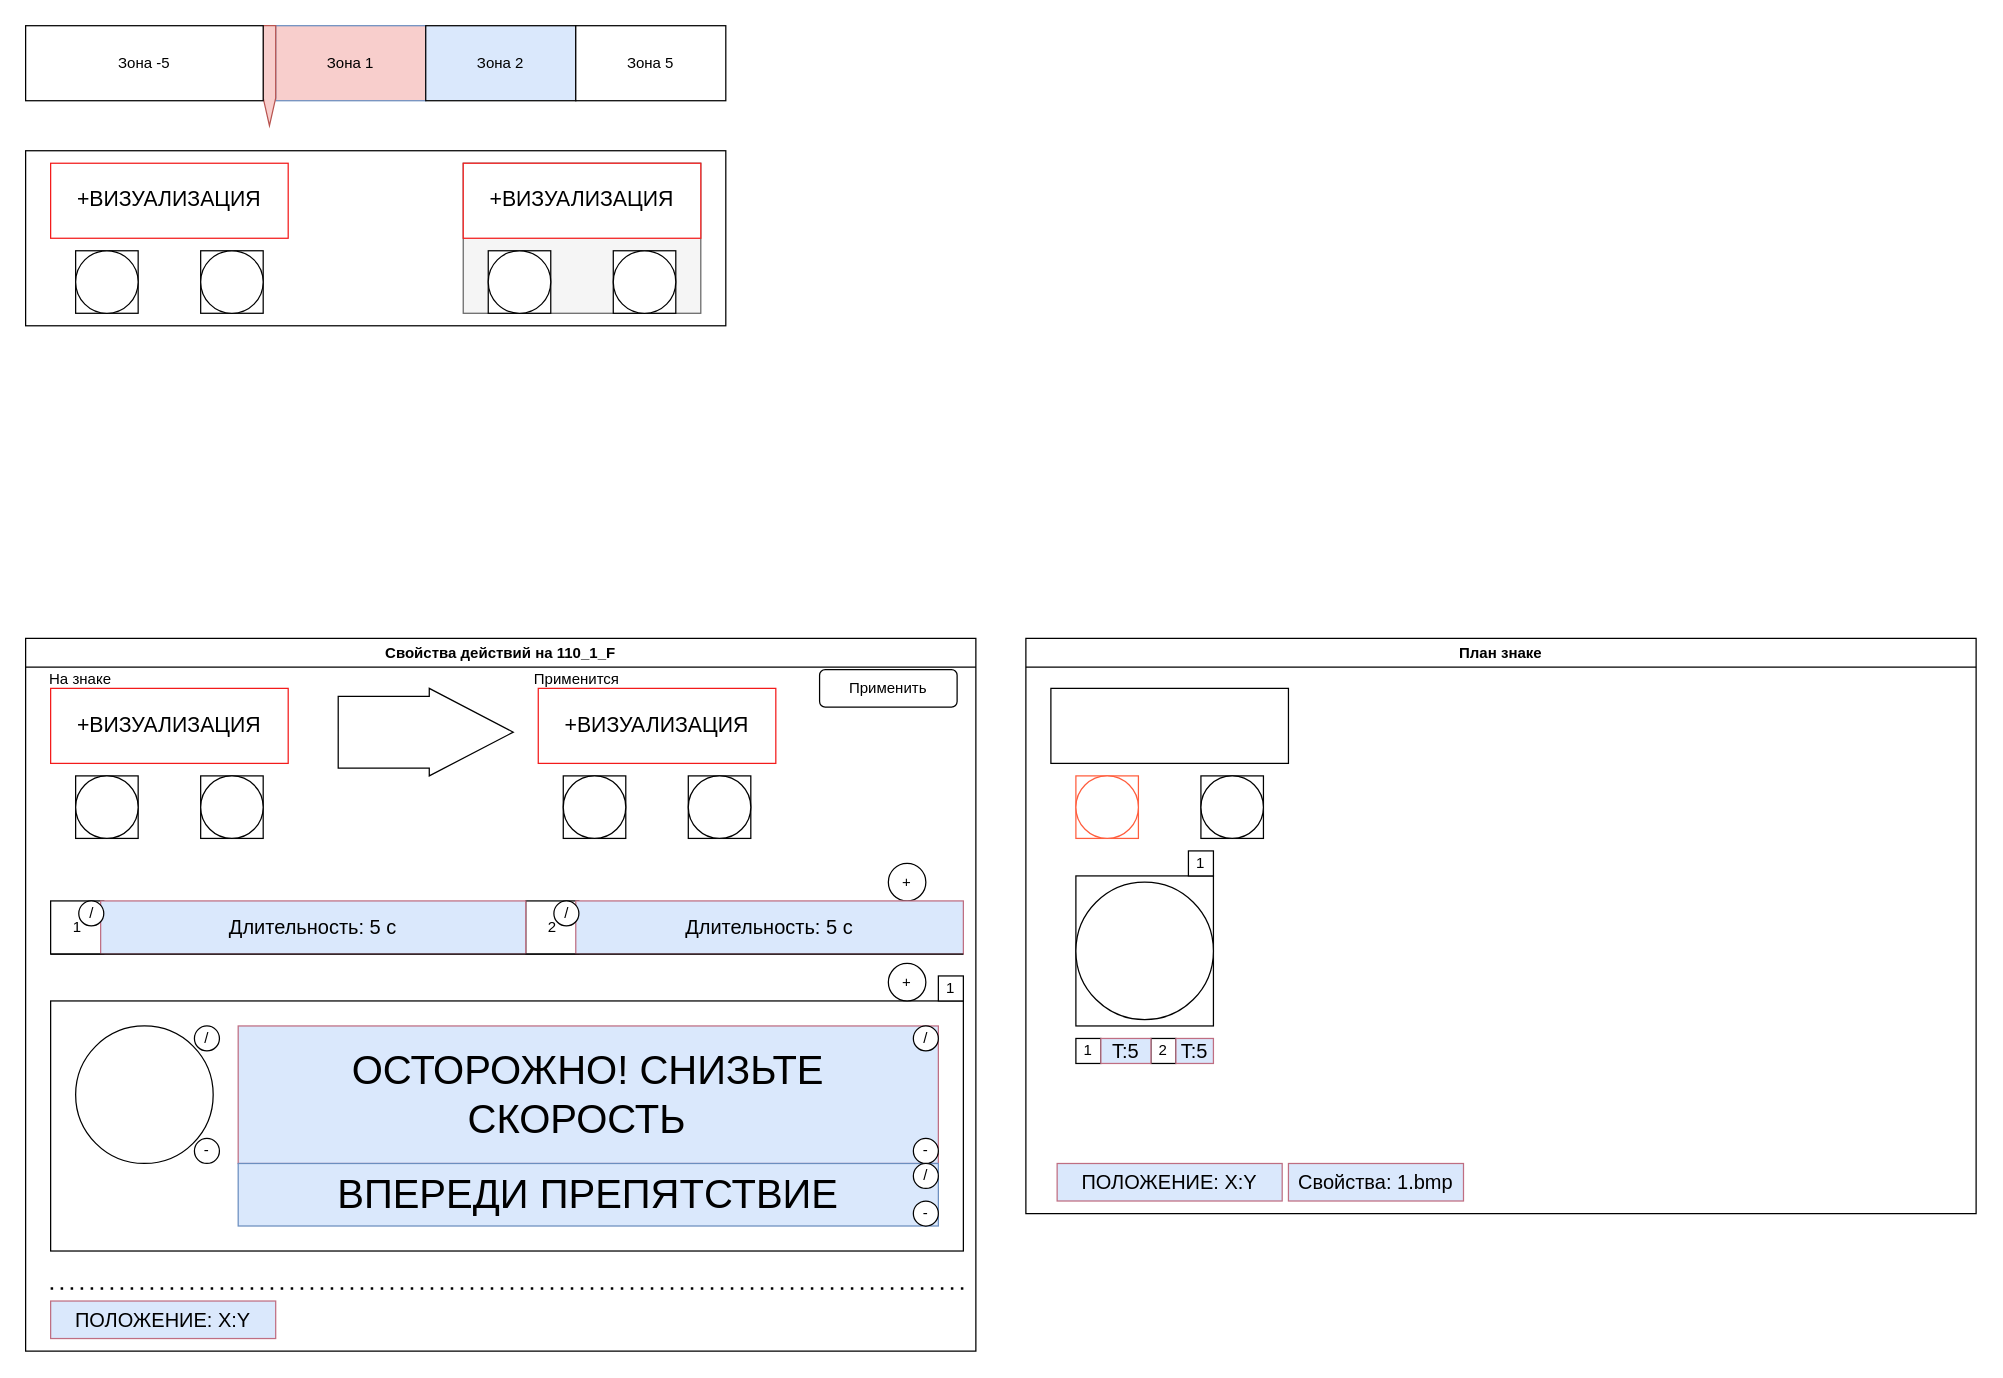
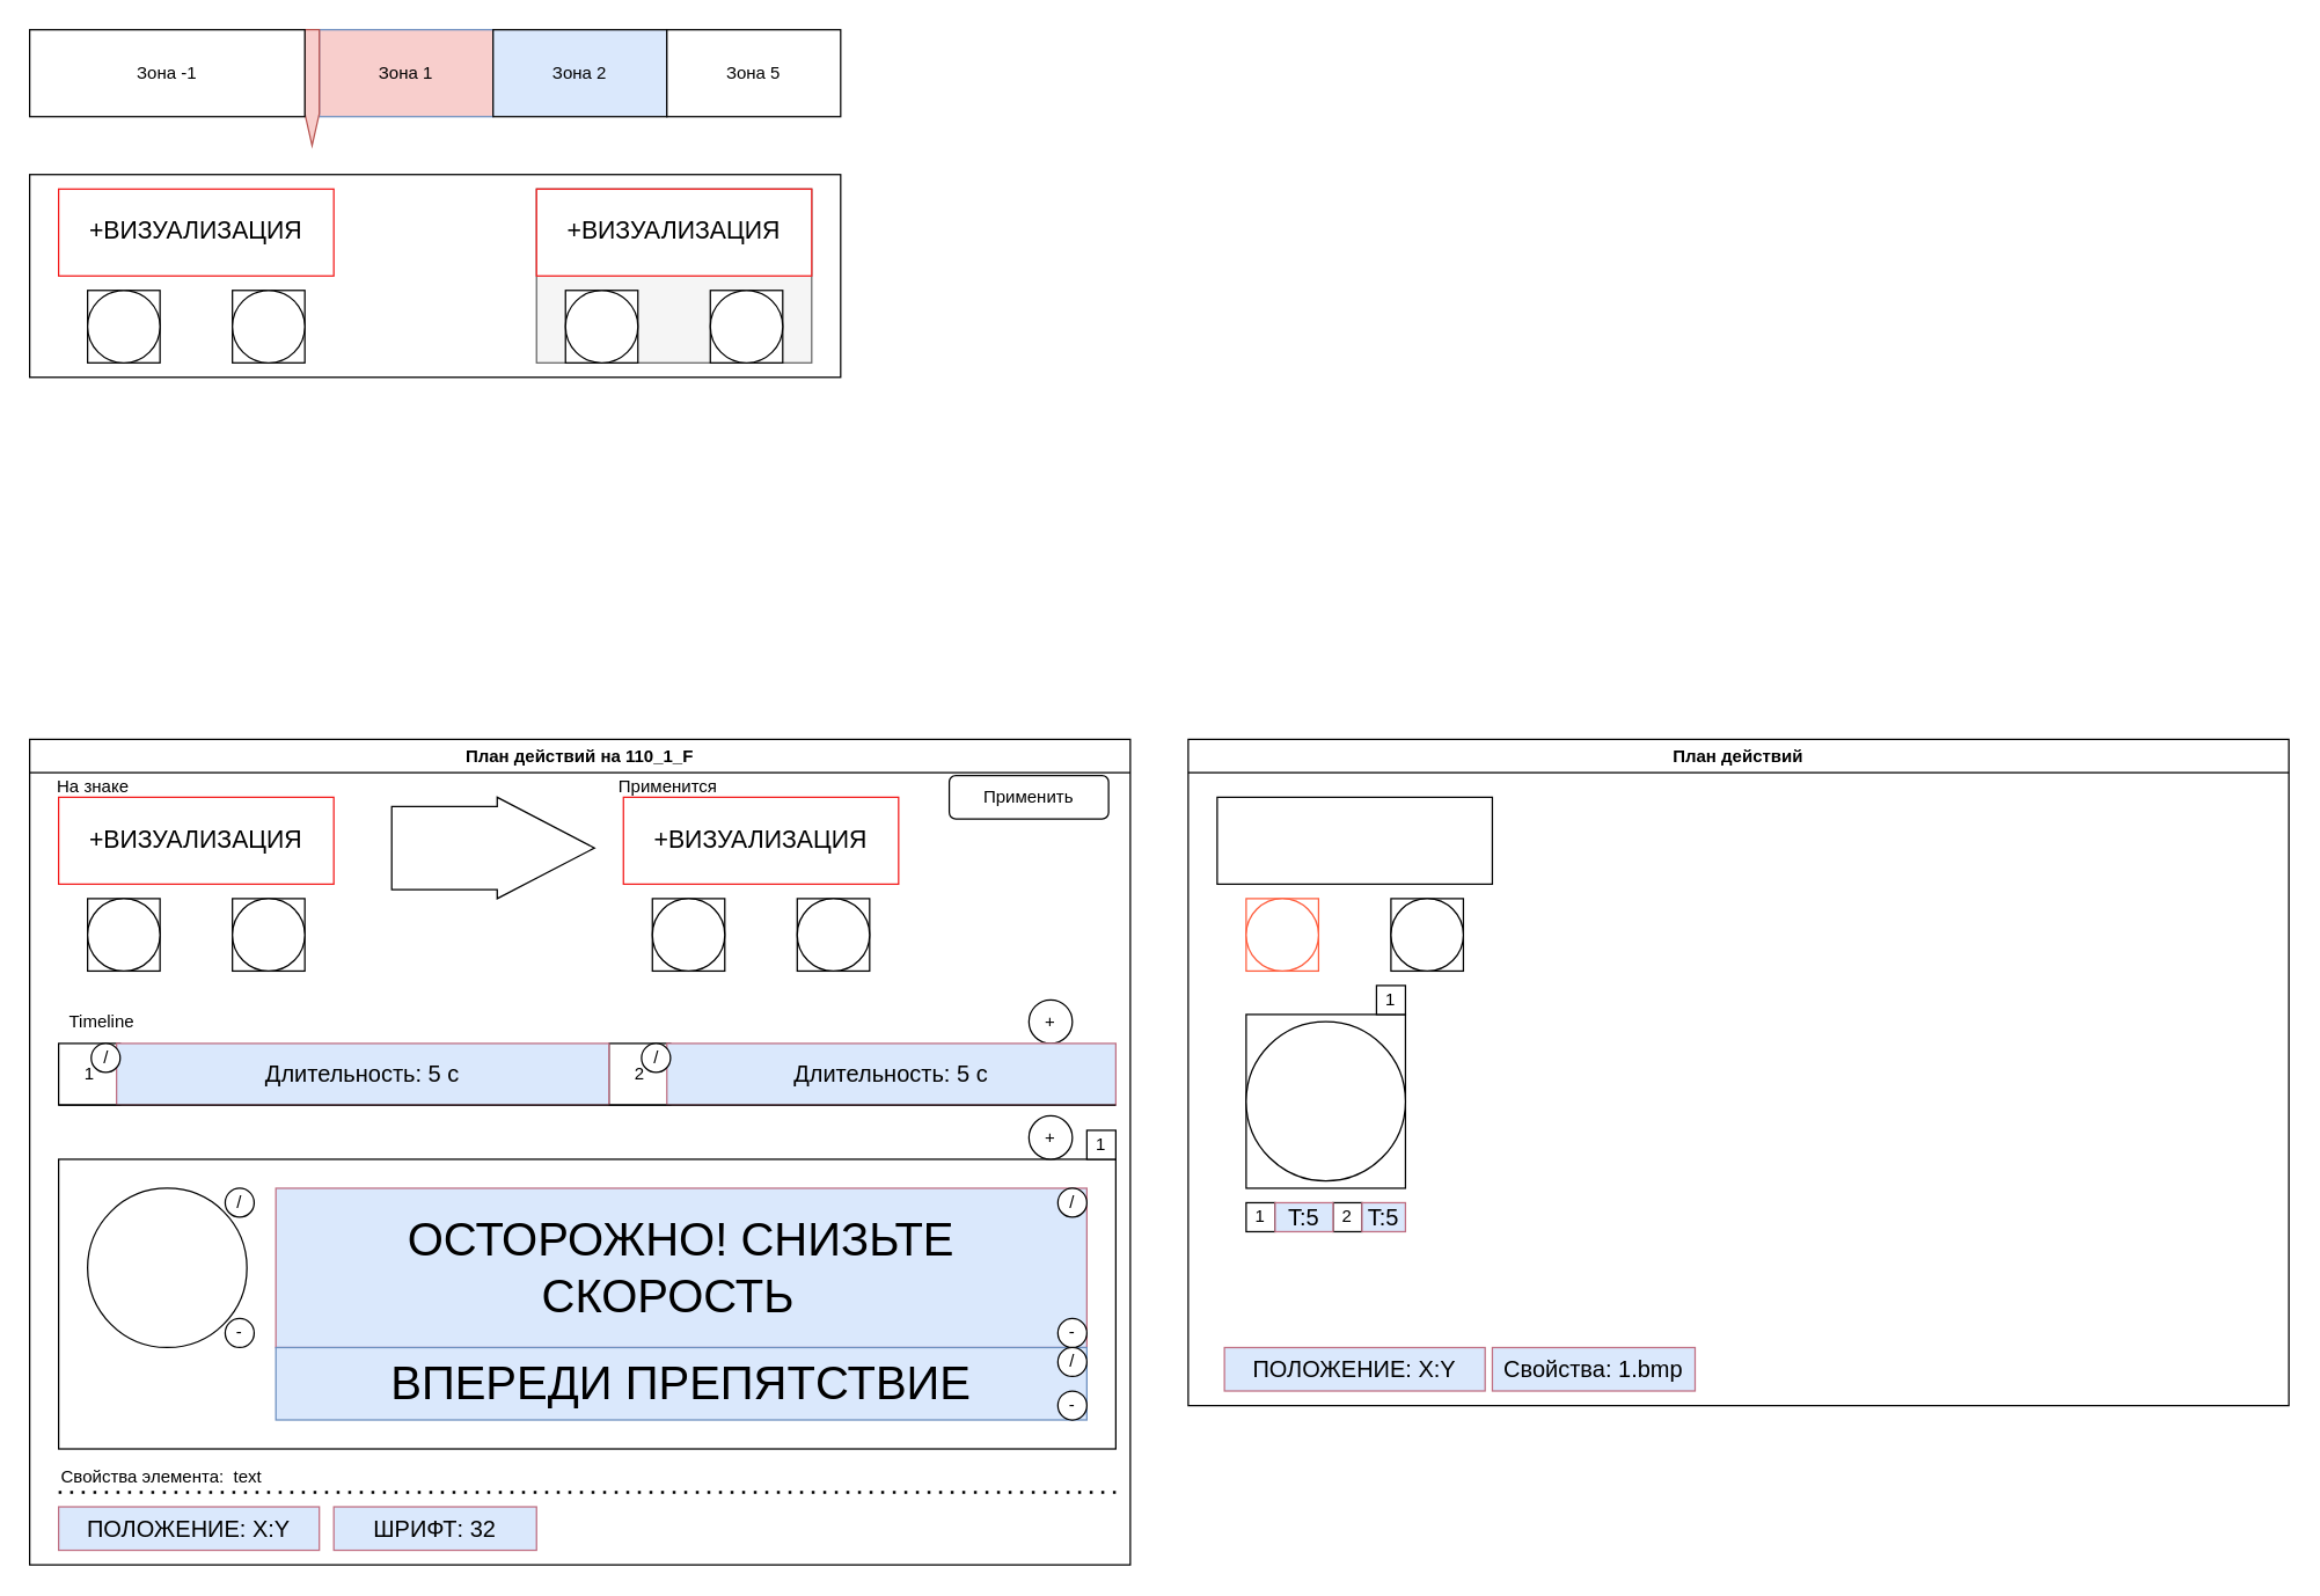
- <mxCell id="61" value="Зона -5" style="rounded=0;whiteSpace=wrap;html=1;" vertex="1" parent="1"><mxGeometry x="20" y="20" width="190" height="60" as="geometry" /></mxCell>
+ <mxCell id="61" value="Зона -1" style="rounded=0;whiteSpace=wrap;html=1;" vertex="1" parent="1"><mxGeometry x="20" y="20" width="190" height="60" as="geometry" /></mxCell>
- <mxCell id="2" value="Свойства действий на 110_1_F" style="swimlane;whiteSpace=wrap;html=1;" vertex="1" parent="1"><mxGeometry x="20" y="510" width="760" height="570" as="geometry"><mxRectangle x="120" y="90" width="180" height="30" as="alternateBounds" /></mxGeometry></mxCell>
+ <mxCell id="2" value="План действий на 110_1_F" style="swimlane;whiteSpace=wrap;html=1;" vertex="1" parent="1"><mxGeometry x="20" y="510" width="760" height="570" as="geometry"><mxRectangle x="120" y="90" width="180" height="30" as="alternateBounds" /></mxGeometry></mxCell>
- <mxCell id="42" value="План знаке" style="swimlane;whiteSpace=wrap;html=1;" vertex="1" parent="1"><mxGeometry x="820" y="510" width="760" height="460" as="geometry" /></mxCell>
+ <mxCell id="42" value="План действий" style="swimlane;whiteSpace=wrap;html=1;" vertex="1" parent="1"><mxGeometry x="820" y="510" width="760" height="460" as="geometry" /></mxCell>
+ <mxCell id="38" value="Timeline" style="text;html=1;align=center;verticalAlign=middle;whiteSpace=wrap;rounded=0;" vertex="1" parent="2"><mxGeometry x="20" y="180" width="60" height="30" as="geometry" /></mxCell>
+ <mxCell id="30" value="Свойства элемента:&amp;nbsp; text" style="text;html=1;align=left;verticalAlign=middle;whiteSpace=wrap;rounded=0;" vertex="1" parent="2"><mxGeometry x="20" y="495" width="146" height="30" as="geometry" /></mxCell>
+ <mxCell id="20" value="ШРИФТ: 32" style="text;html=1;align=center;verticalAlign=middle;whiteSpace=wrap;rounded=0;fillColor=#dae8fc;strokeColor=light-dark(#bf6e82, #5c79a3);fontSize=16;" vertex="1" parent="2"><mxGeometry x="210" y="530" width="140" height="30" as="geometry" /></mxCell>
